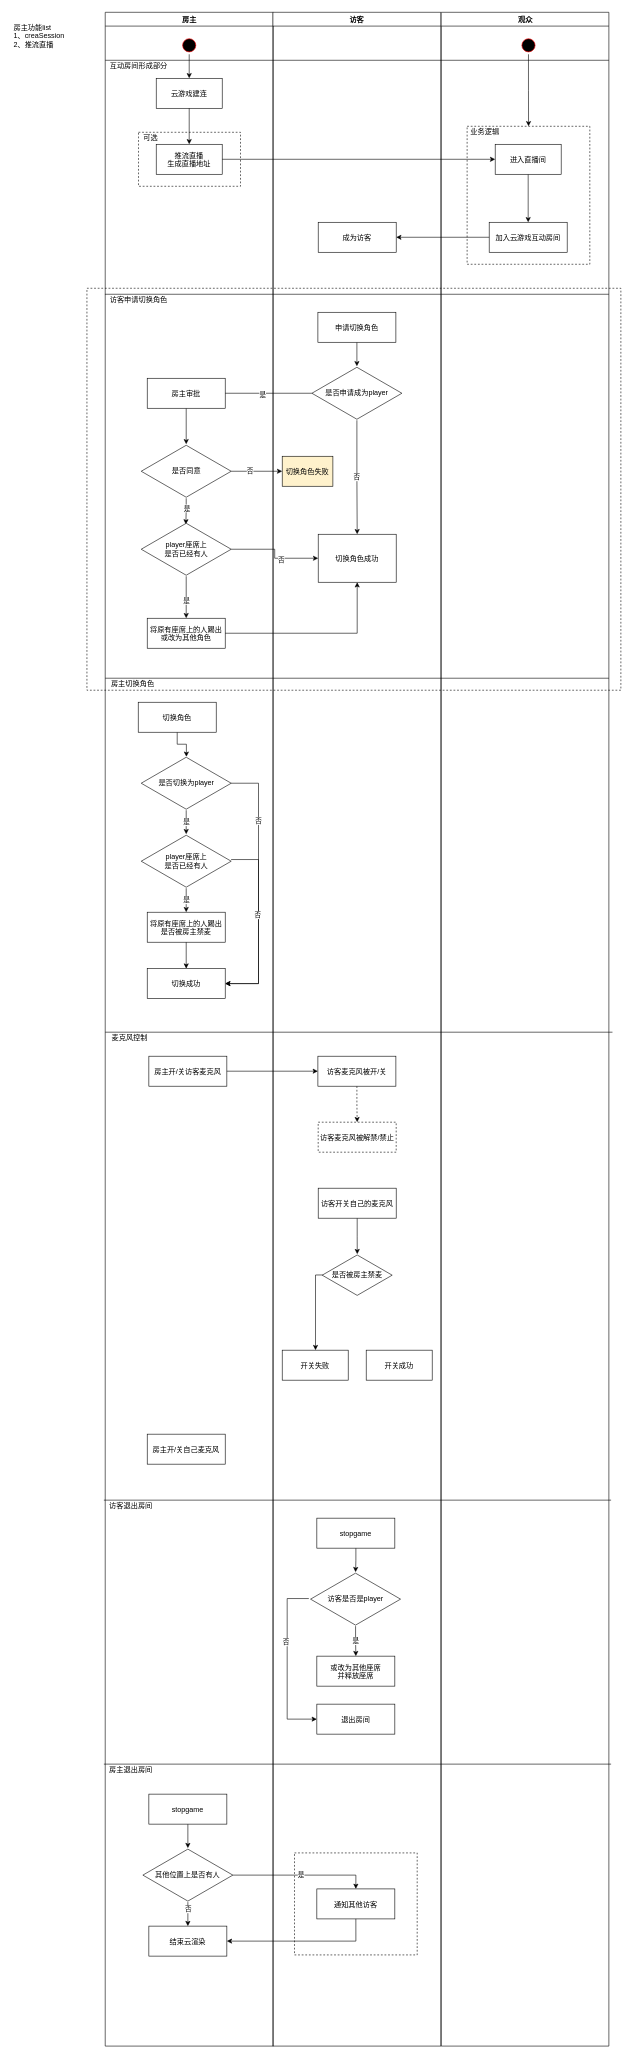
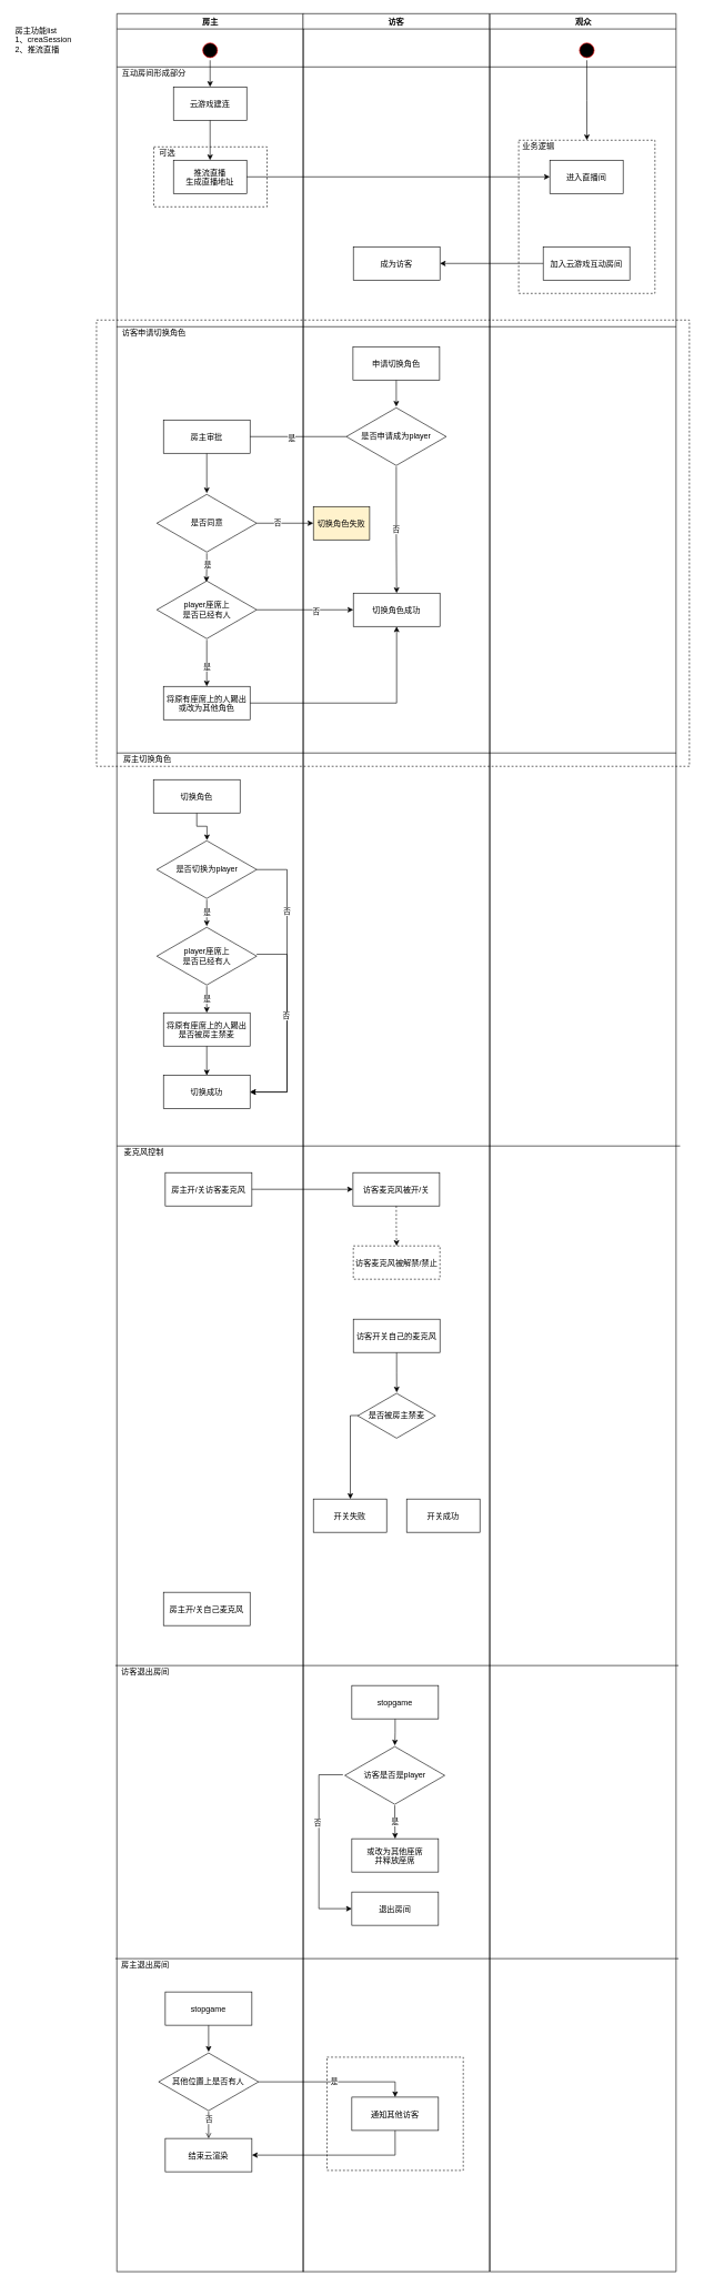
- <mxCell id="70" style="edgeStyle=orthogonalEdgeStyle;rounded=0;orthogonalLoop=1;jettySize=auto;html=1;exitX=0.5;exitY=1;exitDx=0;exitDy=0;" parent="69" source="71" target="72" edge="1"><mxGeometry relative="1" as="geometry" /></mxCell>
- <mxCell id="48" value="切换角色成功" style="" parent="41" vertex="1"><mxGeometry x="75.5" y="870" width="130" height="80" as="geometry" /></mxCell>
+ <mxCell id="48" value="切换角色成功" style="" parent="41" vertex="1"><mxGeometry x="75.5" y="870" width="130" height="50" as="geometry" /></mxCell>
- <mxCell id="33" style="edgeStyle=orthogonalEdgeStyle;rounded=0;orthogonalLoop=1;jettySize=auto;html=1;entryX=0.5;entryY=0;entryDx=0;entryDy=0;endArrow=classic;endFill=1;strokeColor=#000000;" parent="2" source="35" target="36" edge="1"><mxGeometry relative="1" as="geometry" /></mxCell>
+ <mxCell id="33" style="edgeStyle=orthogonalEdgeStyle;rounded=0;orthogonalLoop=1;jettySize=auto;html=1;entryX=0.5;entryY=0;entryDx=0;entryDy=0;endArrow=open;endFill=1;strokeColor=#000000;" parent="2" source="35" target="36" edge="1"><mxGeometry relative="1" as="geometry" /></mxCell>
